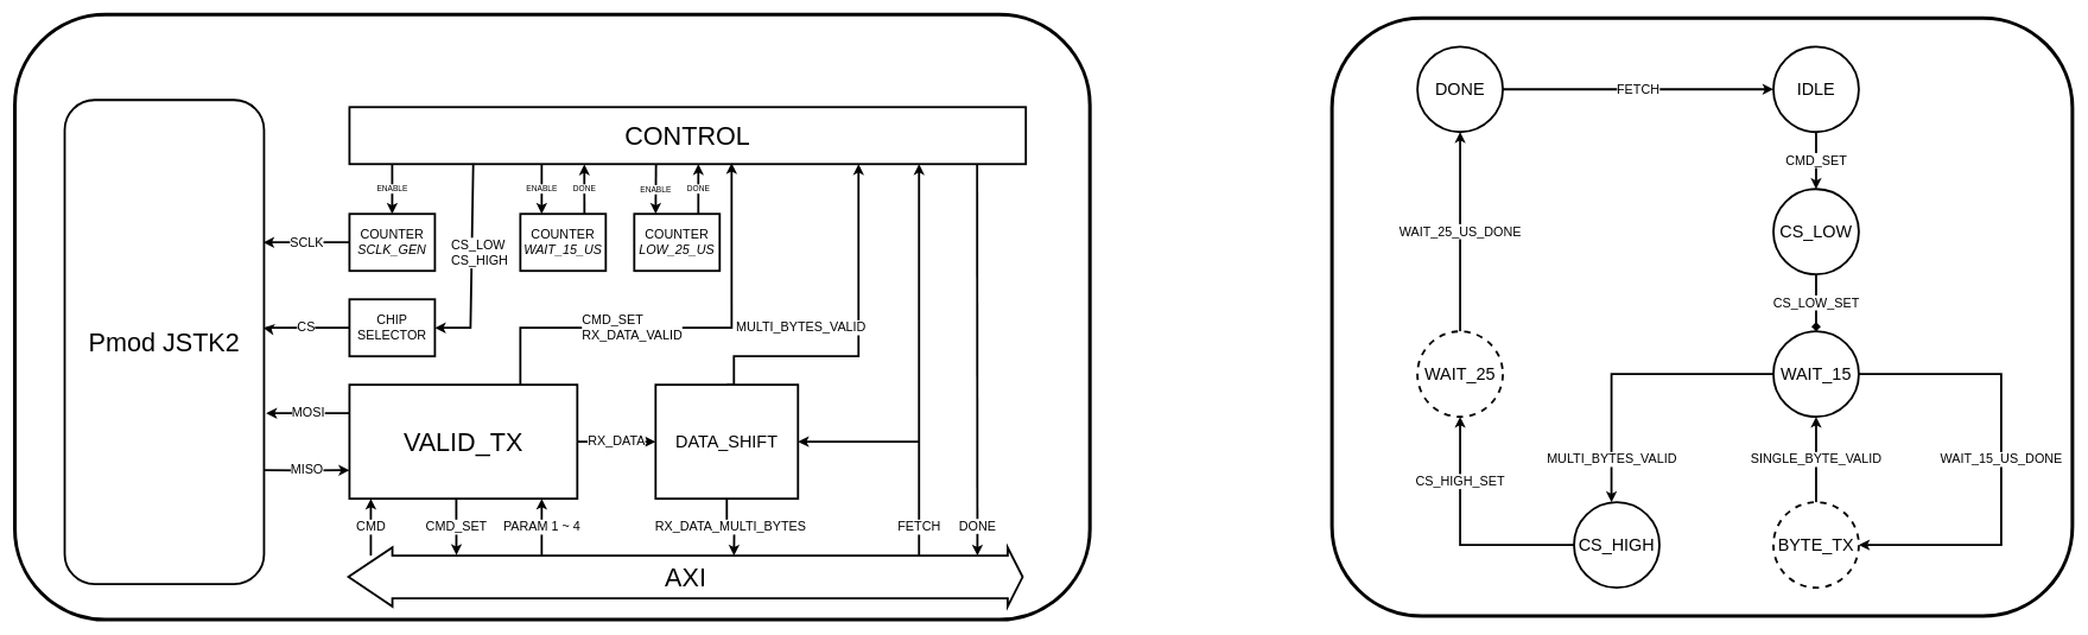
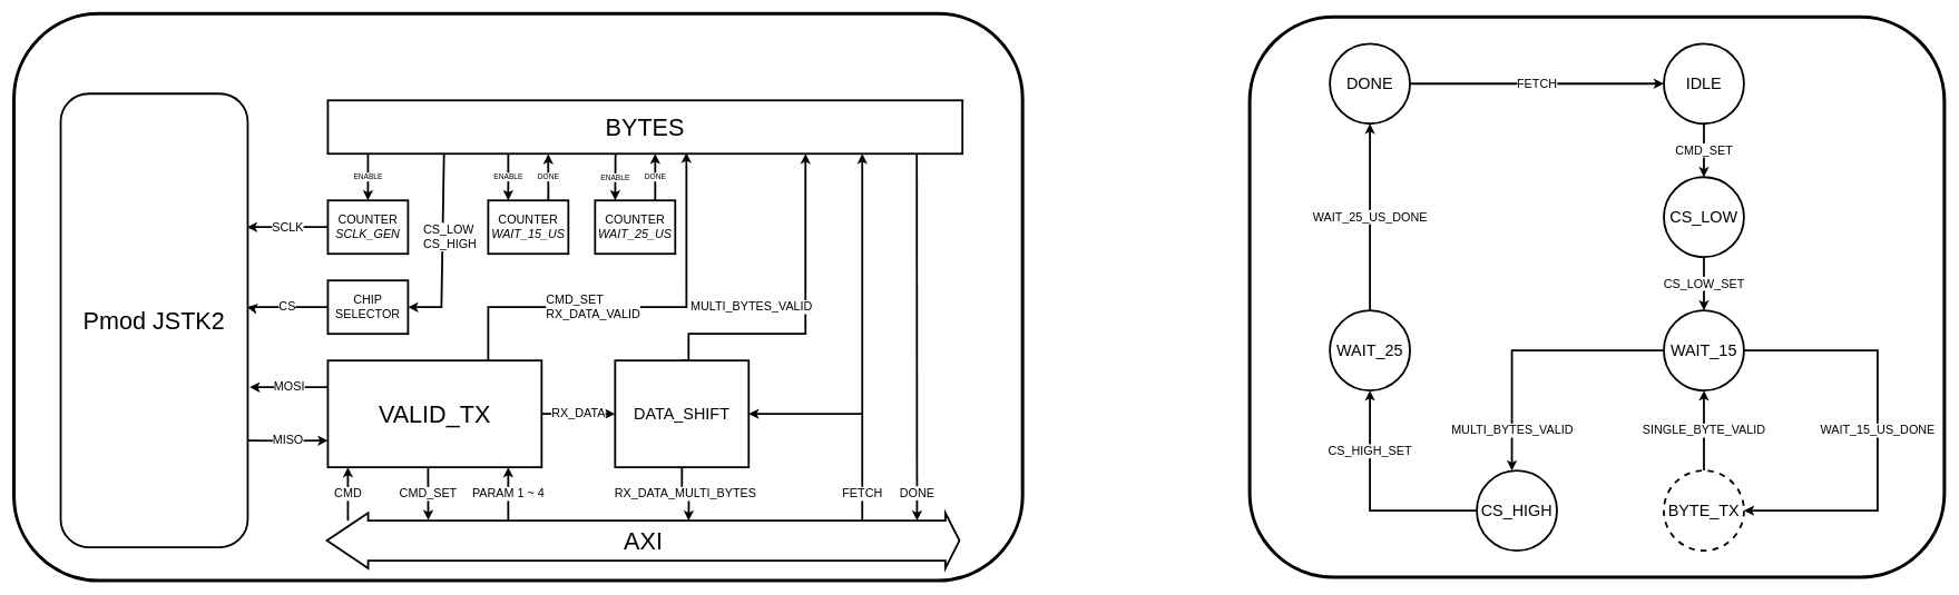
- <mxCell id="4" value="&lt;font style=&quot;font-size: 36px;&quot;&gt;CONTROL&lt;/font&gt;" style="rounded=0;whiteSpace=wrap;html=1;strokeWidth=3;" vertex="1" parent="1"><mxGeometry x="490" y="150" width="950" height="80" as="geometry" /></mxCell>
+ <mxCell id="4" value="&lt;font style=&quot;font-size: 36px;&quot;&gt;BYTES&lt;/font&gt;" style="rounded=0;whiteSpace=wrap;html=1;strokeWidth=3;" vertex="1" parent="1"><mxGeometry x="490" y="150" width="950" height="80" as="geometry" /></mxCell>
- <mxCell id="22" value="&lt;font style=&quot;font-size: 18px;&quot;&gt;COUNTER&lt;/font&gt;&lt;div&gt;&lt;font style=&quot;font-size: 18px;&quot;&gt;&lt;i&gt;LOW_25_US&lt;/i&gt;&lt;/font&gt;&lt;/div&gt;" style="rounded=0;whiteSpace=wrap;html=1;strokeWidth=3;" vertex="1" parent="1"><mxGeometry x="890" y="300" width="120" height="80" as="geometry" /></mxCell>
+ <mxCell id="22" value="&lt;font style=&quot;font-size: 18px;&quot;&gt;COUNTER&lt;/font&gt;&lt;div&gt;&lt;font style=&quot;font-size: 18px;&quot;&gt;&lt;i&gt;WAIT_25_US&lt;/i&gt;&lt;/font&gt;&lt;/div&gt;" style="rounded=0;whiteSpace=wrap;html=1;strokeWidth=3;" vertex="1" parent="1"><mxGeometry x="890" y="300" width="120" height="80" as="geometry" /></mxCell>
- <mxCell id="34" value="&lt;font style=&quot;font-size: 18px;&quot;&gt;CS_LOW_SET&lt;/font&gt;" style="edgeStyle=orthogonalEdgeStyle;rounded=0;orthogonalLoop=1;jettySize=auto;html=1;entryX=0.5;entryY=0;entryDx=0;entryDy=0;strokeWidth=3;endArrow=diamond;" edge="1" parent="1" source="35" target="38"><mxGeometry relative="1" as="geometry"><Array as="points" /></mxGeometry></mxCell>
+ <mxCell id="34" value="&lt;font style=&quot;font-size: 18px;&quot;&gt;CS_LOW_SET&lt;/font&gt;" style="edgeStyle=orthogonalEdgeStyle;rounded=0;orthogonalLoop=1;jettySize=auto;html=1;entryX=0.5;entryY=0;entryDx=0;entryDy=0;strokeWidth=3;" edge="1" parent="1" source="35" target="38"><mxGeometry relative="1" as="geometry"><Array as="points" /></mxGeometry></mxCell>
- <mxCell id="44" value="&lt;font style=&quot;font-size: 24px;&quot;&gt;WAIT_25&lt;/font&gt;" style="ellipse;whiteSpace=wrap;html=1;aspect=fixed;strokeWidth=3;dashed=1;" vertex="1" parent="1"><mxGeometry x="1990" y="465" width="120" height="120" as="geometry" /></mxCell>
+ <mxCell id="44" value="&lt;font style=&quot;font-size: 24px;&quot;&gt;WAIT_25&lt;/font&gt;" style="ellipse;whiteSpace=wrap;html=1;aspect=fixed;strokeWidth=3;" vertex="1" parent="1"><mxGeometry x="1990" y="465" width="120" height="120" as="geometry" /></mxCell>
